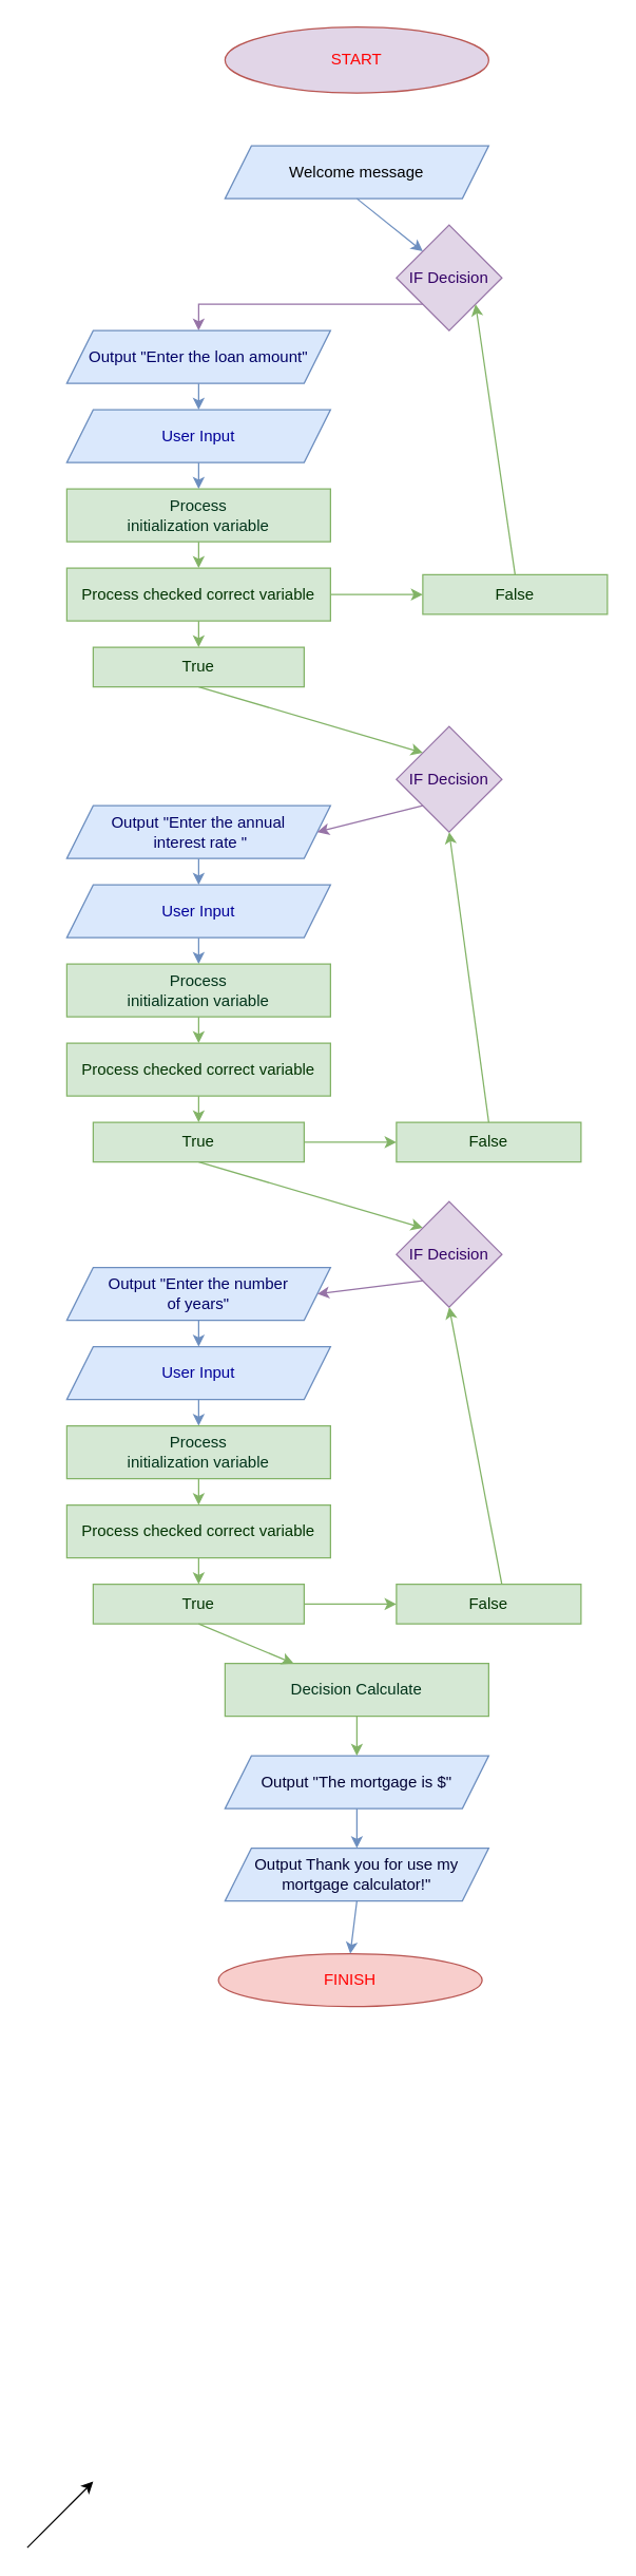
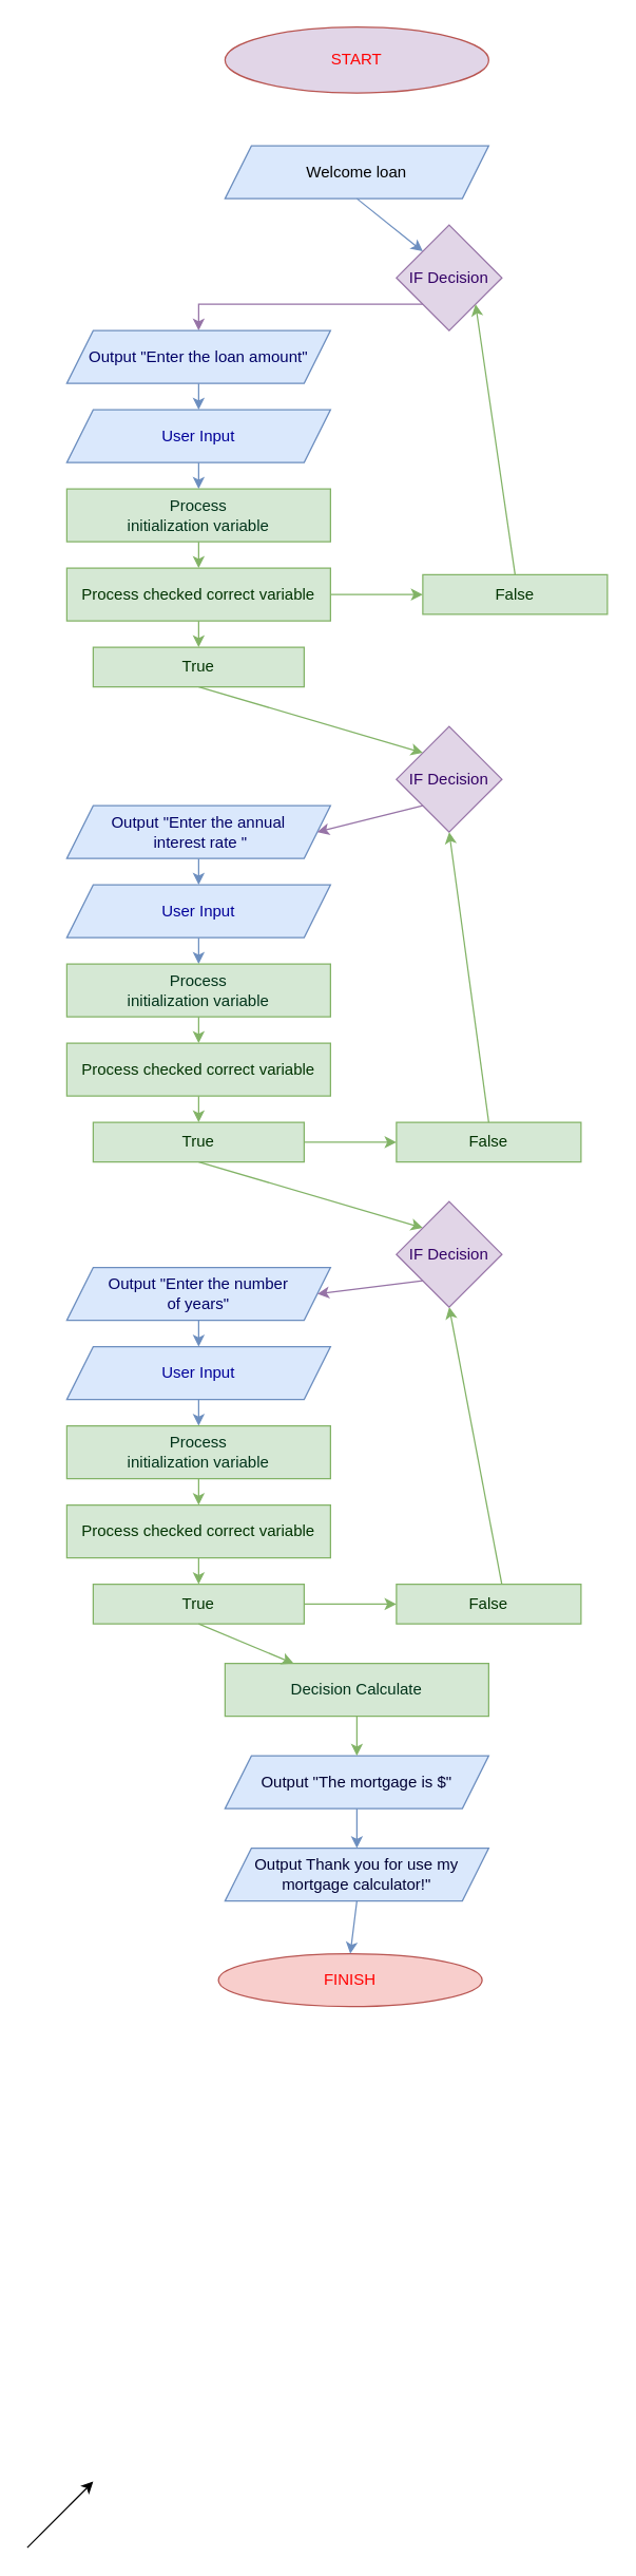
- <mxCell id="3" value="Welcome message" style="shape=parallelogram;perimeter=parallelogramPerimeter;whiteSpace=wrap;html=1;fixedSize=1;fillColor=#dae8fc;strokeColor=#6c8ebf;" parent="1" vertex="1"><mxGeometry x="170" y="110" width="200" height="40" as="geometry" /></mxCell>
+ <mxCell id="3" value="Welcome loan" style="shape=parallelogram;perimeter=parallelogramPerimeter;whiteSpace=wrap;html=1;fixedSize=1;fillColor=#dae8fc;strokeColor=#6c8ebf;" parent="1" vertex="1"><mxGeometry x="170" y="110" width="200" height="40" as="geometry" /></mxCell>
